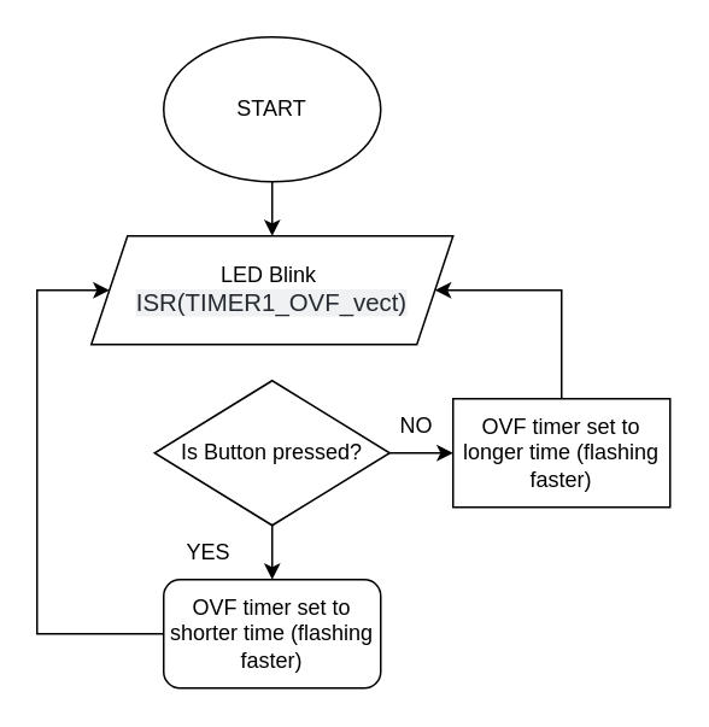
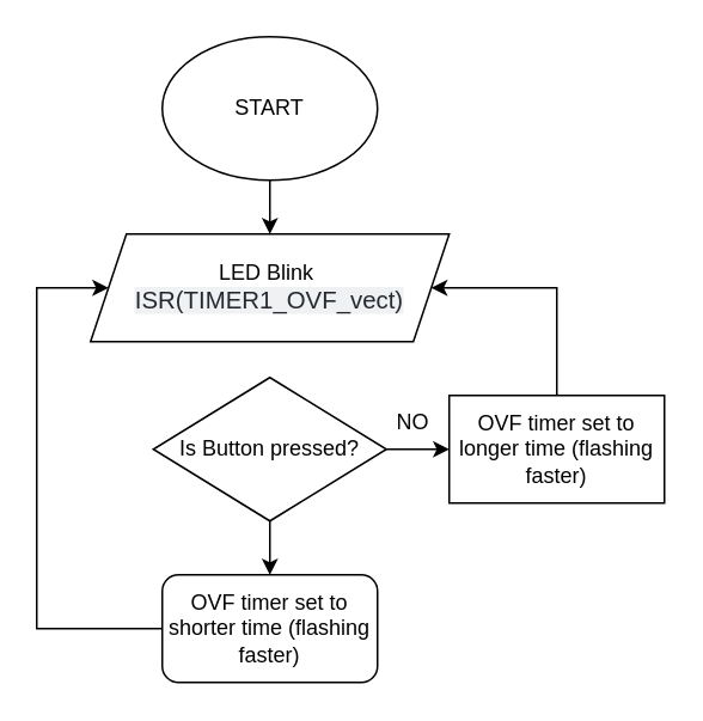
- <mxCell id="12" value="YES" style="text;html=1;strokeColor=none;fillColor=none;align=center;verticalAlign=middle;whiteSpace=wrap;rounded=0;" vertex="1" parent="1"><mxGeometry x="85" y="290" width="60" height="30" as="geometry" /></mxCell>
